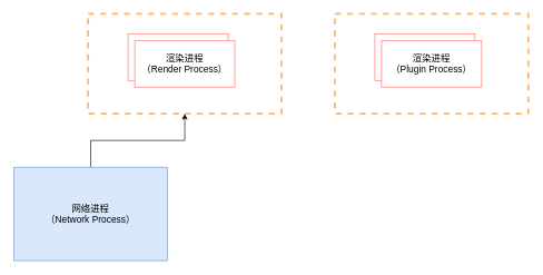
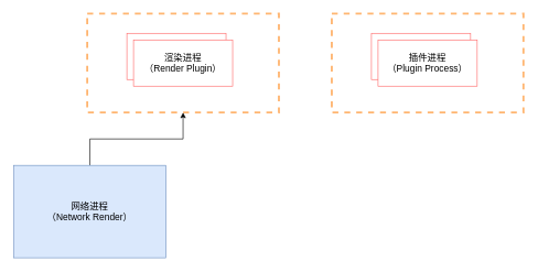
- <mxCell id="5" value="&lt;font style=&quot;font-size: 14px;&quot;&gt;渲染进程&lt;br&gt;（Render Process）&lt;br&gt;&lt;/font&gt;" style="rounded=0;whiteSpace=wrap;html=1;strokeColor=#FF6666;" vertex="1" parent="1"><mxGeometry x="201" y="60" width="150" height="70" as="geometry" /></mxCell>
+ <mxCell id="5" value="&lt;font style=&quot;font-size: 14px;&quot;&gt;渲染进程&lt;br&gt;（Render Plugin）&lt;br&gt;&lt;/font&gt;" style="rounded=0;whiteSpace=wrap;html=1;strokeColor=#FF6666;" vertex="1" parent="1"><mxGeometry x="201" y="60" width="150" height="70" as="geometry" /></mxCell>
- <mxCell id="7" value="&lt;font style=&quot;font-size: 14px;&quot;&gt;渲染进程&lt;br&gt;（Plugin Process）&lt;/font&gt;" style="rounded=0;whiteSpace=wrap;html=1;strokeColor=#FF6666;" vertex="1" parent="1"><mxGeometry x="571" y="60" width="150" height="70" as="geometry" /></mxCell>
+ <mxCell id="7" value="&lt;font style=&quot;font-size: 14px;&quot;&gt;插件进程&lt;br&gt;（Plugin Process）&lt;/font&gt;" style="rounded=0;whiteSpace=wrap;html=1;strokeColor=#FF6666;" vertex="1" parent="1"><mxGeometry x="571" y="60" width="150" height="70" as="geometry" /></mxCell>
- <mxCell id="9" value="网络进程&lt;br&gt;（Network Process）" style="rounded=0;whiteSpace=wrap;html=1;strokeColor=#6c8ebf;fontSize=14;fillColor=#dae8fc;direction=west;" vertex="1" parent="1"><mxGeometry x="20" y="250" width="230" height="140" as="geometry" /></mxCell>
+ <mxCell id="9" value="网络进程&lt;br&gt;（Network Render）" style="rounded=0;whiteSpace=wrap;html=1;strokeColor=#6c8ebf;fontSize=14;fillColor=#dae8fc;direction=west;" vertex="1" parent="1"><mxGeometry x="20" y="250" width="230" height="140" as="geometry" /></mxCell>
